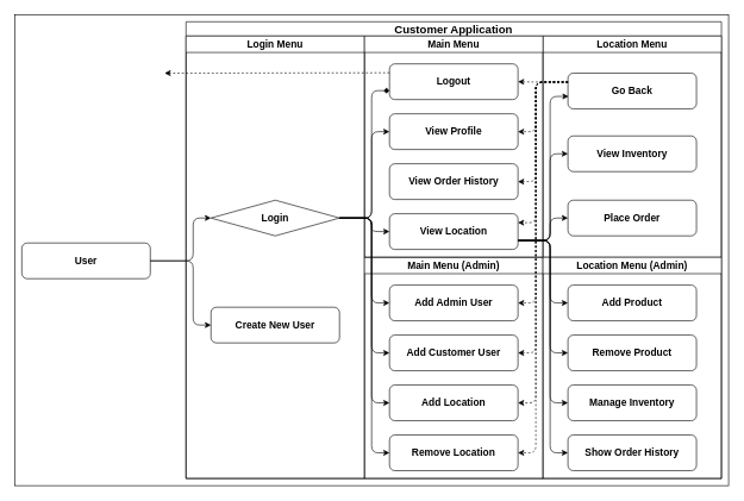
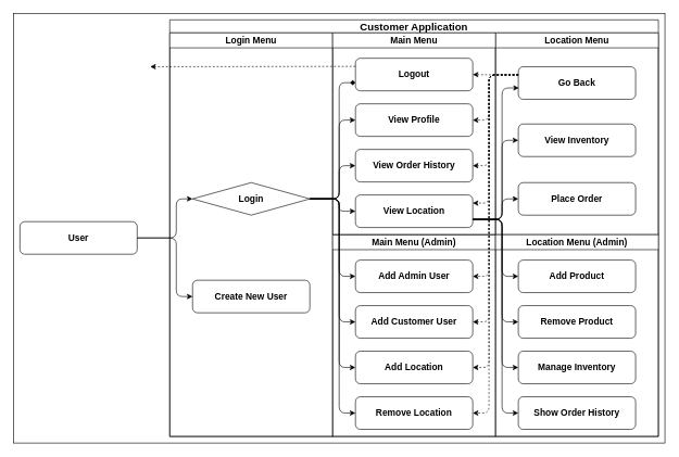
+ <mxCell id="32" value="" style="edgeStyle=elbowEdgeStyle;elbow=horizontal;endArrow=classic;html=1;fontFamily=Helvetica;fontSize=14;entryX=0;entryY=0.5;entryDx=0;entryDy=0;exitX=1;exitY=0.5;exitDx=0;exitDy=0;" edge="1" parent="3" source="5" target="30"><mxGeometry width="50" height="50" relative="1" as="geometry"><mxPoint x="80" y="190" as="sourcePoint" /><mxPoint x="130" y="140" as="targetPoint" /><Array as="points"><mxPoint x="260" y="250" /></Array></mxGeometry></mxCell>
